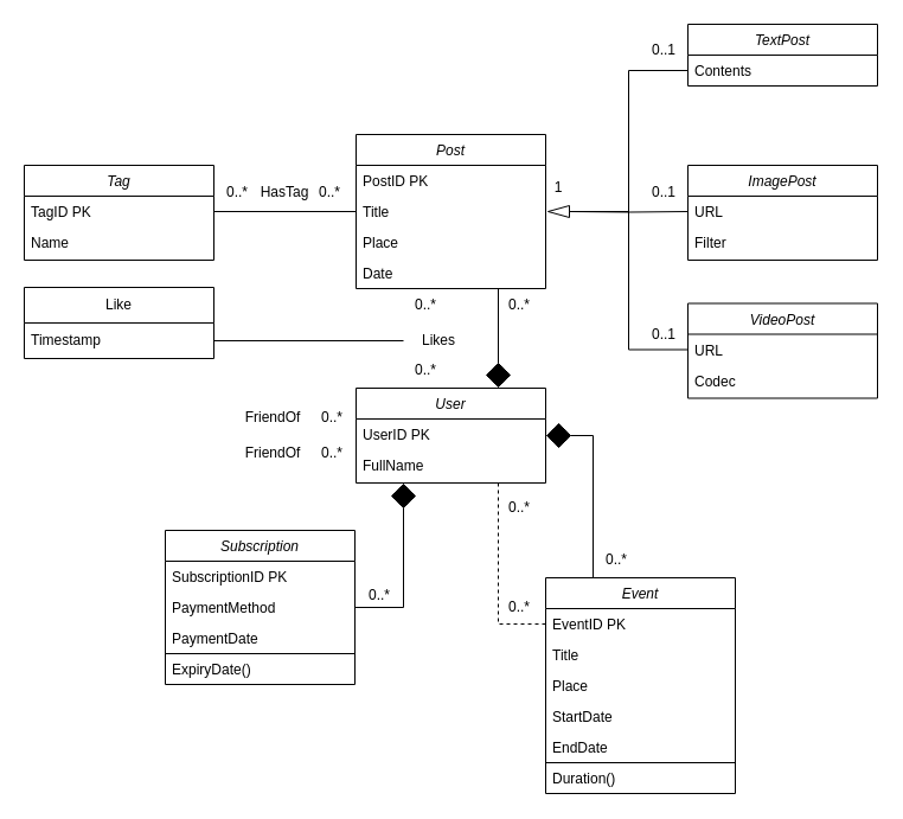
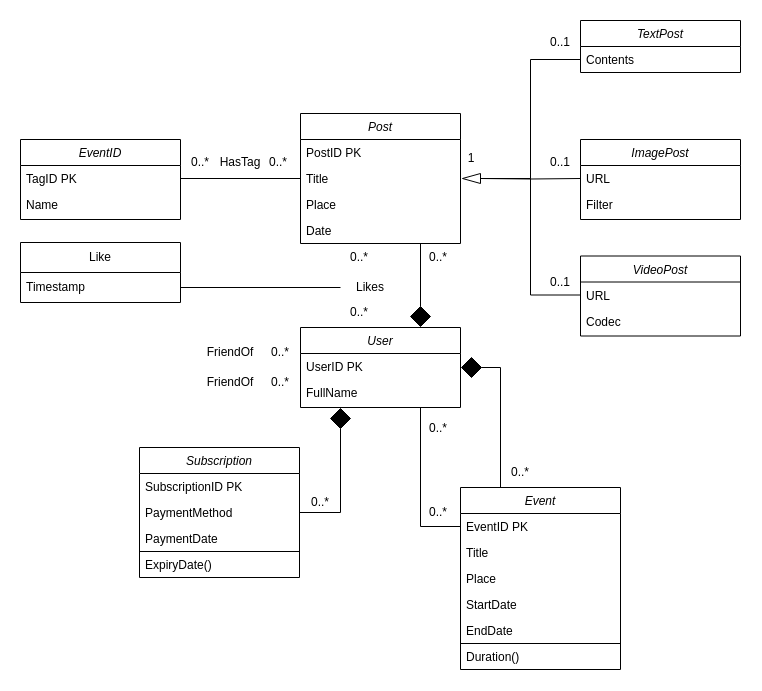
- <mxCell id="10" value="Tag" style="swimlane;fontStyle=2;align=center;verticalAlign=top;childLayout=stackLayout;horizontal=1;startSize=26;horizontalStack=0;resizeParent=1;resizeLast=0;collapsible=1;marginBottom=0;rounded=0;shadow=0;strokeWidth=1;" parent="1" vertex="1"><mxGeometry x="20" y="139" width="160" height="80" as="geometry"><mxRectangle x="230" y="140" width="160" height="26" as="alternateBounds" /></mxGeometry></mxCell>
+ <mxCell id="10" value="EventID" style="swimlane;fontStyle=2;align=center;verticalAlign=top;childLayout=stackLayout;horizontal=1;startSize=26;horizontalStack=0;resizeParent=1;resizeLast=0;collapsible=1;marginBottom=0;rounded=0;shadow=0;strokeWidth=1;" parent="1" vertex="1"><mxGeometry x="20" y="139" width="160" height="80" as="geometry"><mxRectangle x="230" y="140" width="160" height="26" as="alternateBounds" /></mxGeometry></mxCell>
- <mxCell id="60" value="" style="endArrow=none;html=1;rounded=0;entryX=0;entryY=0.5;entryDx=0;entryDy=0;exitX=0.75;exitY=1;exitDx=0;exitDy=0;edgeStyle=orthogonalEdgeStyle;dashed=1;" parent="1" source="2" target="53" edge="1"><mxGeometry width="50" height="50" relative="1" as="geometry"><mxPoint x="290" y="499" as="sourcePoint" /><mxPoint x="450" y="499" as="targetPoint" /></mxGeometry></mxCell>
+ <mxCell id="60" value="" style="endArrow=none;html=1;rounded=0;entryX=0;entryY=0.5;entryDx=0;entryDy=0;exitX=0.75;exitY=1;exitDx=0;exitDy=0;edgeStyle=orthogonalEdgeStyle;" parent="1" source="2" target="53" edge="1"><mxGeometry width="50" height="50" relative="1" as="geometry"><mxPoint x="290" y="499" as="sourcePoint" /><mxPoint x="450" y="499" as="targetPoint" /></mxGeometry></mxCell>
